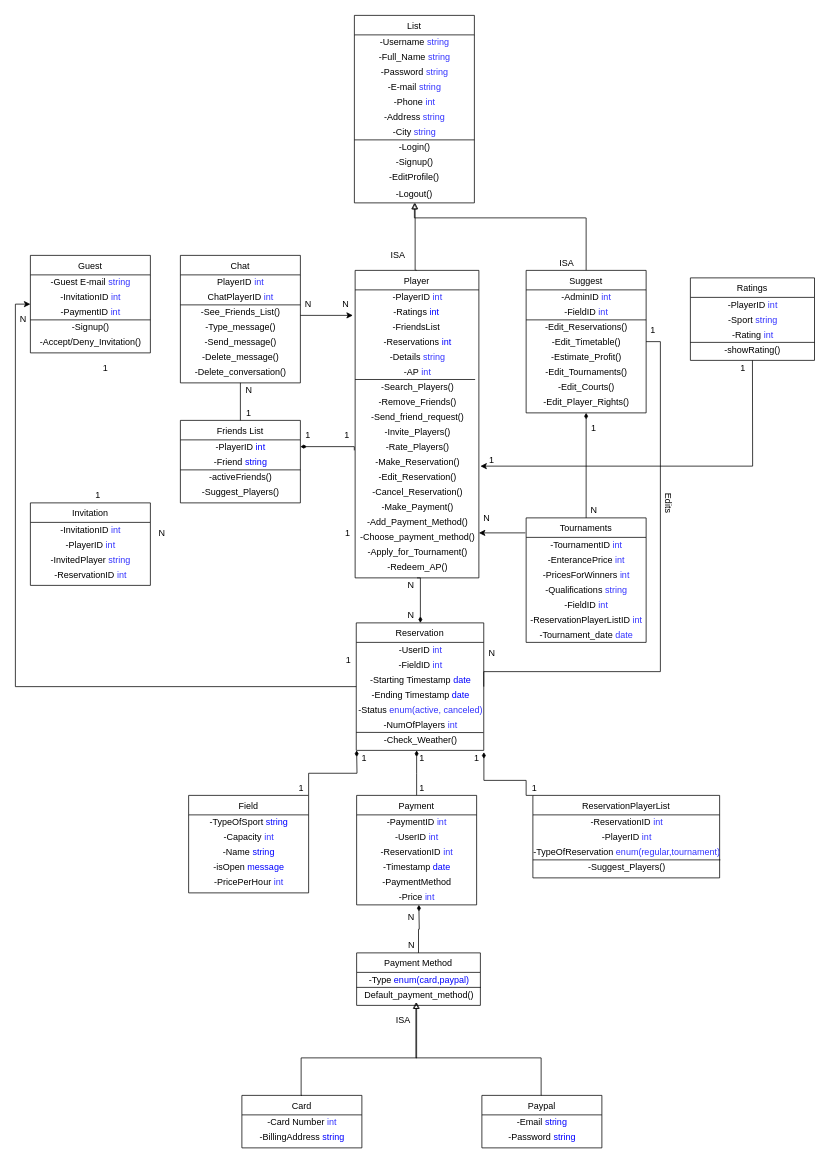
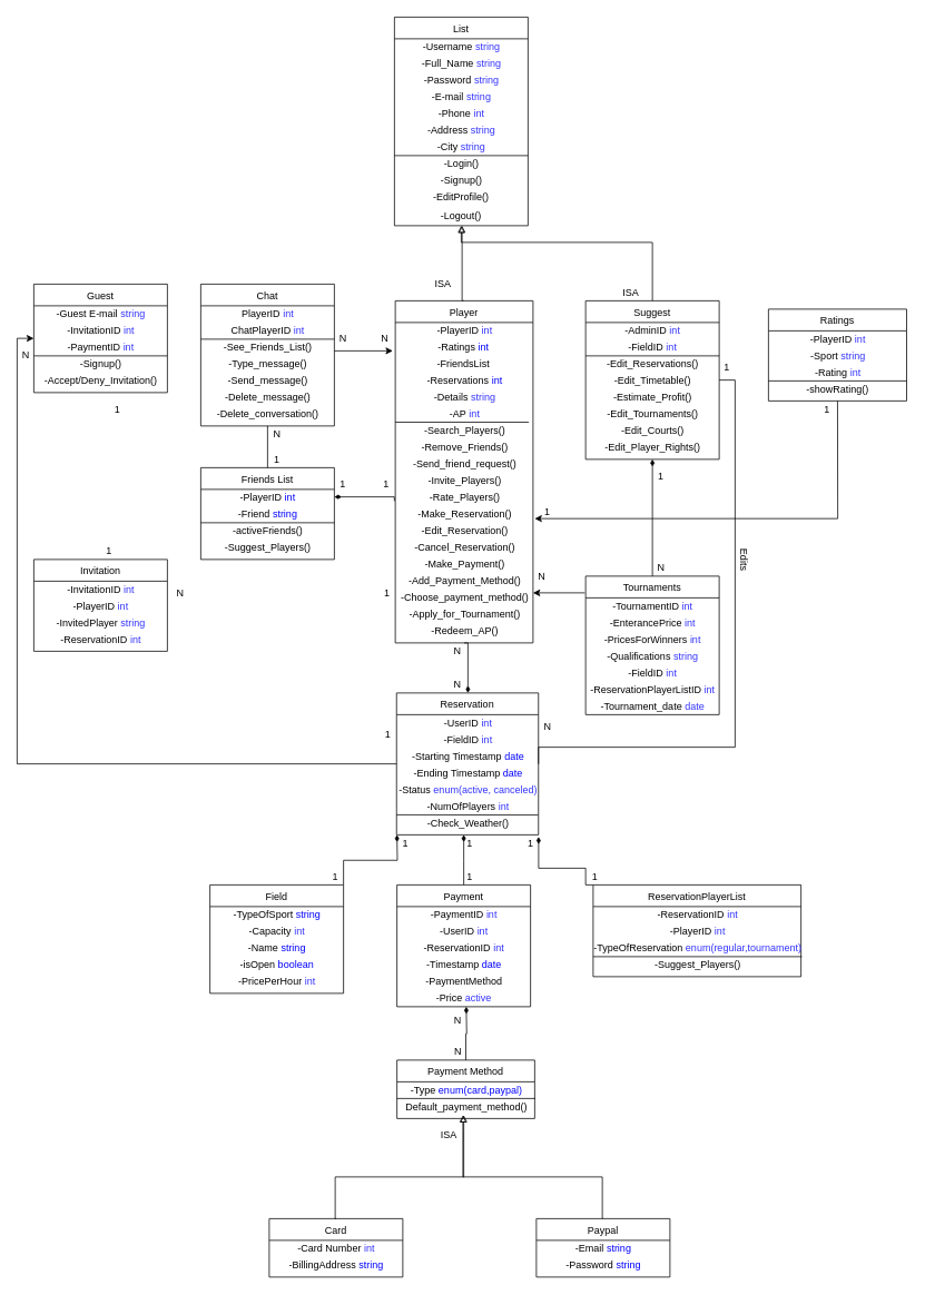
- <mxCell id="80" value="-isOpen &lt;font color=&quot;#0000ff&quot;&gt;message&lt;/font&gt;" style="text;html=1;align=center;verticalAlign=middle;resizable=0;points=[];autosize=1;strokeColor=none;fillColor=none;" parent="76" vertex="1"><mxGeometry y="86" width="160" height="20" as="geometry" /></mxCell>
+ <mxCell id="80" value="-isOpen &lt;font color=&quot;#0000ff&quot;&gt;boolean&lt;/font&gt;" style="text;html=1;align=center;verticalAlign=middle;resizable=0;points=[];autosize=1;strokeColor=none;fillColor=none;" parent="76" vertex="1"><mxGeometry y="86" width="160" height="20" as="geometry" /></mxCell>
- <mxCell id="63" value="-Price&amp;nbsp;&lt;span style=&quot;color: rgb(51, 51, 255);&quot;&gt;int&lt;/span&gt;" style="text;html=1;align=center;verticalAlign=middle;resizable=0;points=[];autosize=1;strokeColor=none;fillColor=none;" parent="57" vertex="1"><mxGeometry y="126" width="160" height="20" as="geometry" /></mxCell>
+ <mxCell id="63" value="-Price&amp;nbsp;&lt;span style=&quot;color: rgb(51, 51, 255);&quot;&gt;active&lt;/span&gt;" style="text;html=1;align=center;verticalAlign=middle;resizable=0;points=[];autosize=1;strokeColor=none;fillColor=none;" parent="57" vertex="1"><mxGeometry y="126" width="160" height="20" as="geometry" /></mxCell>
